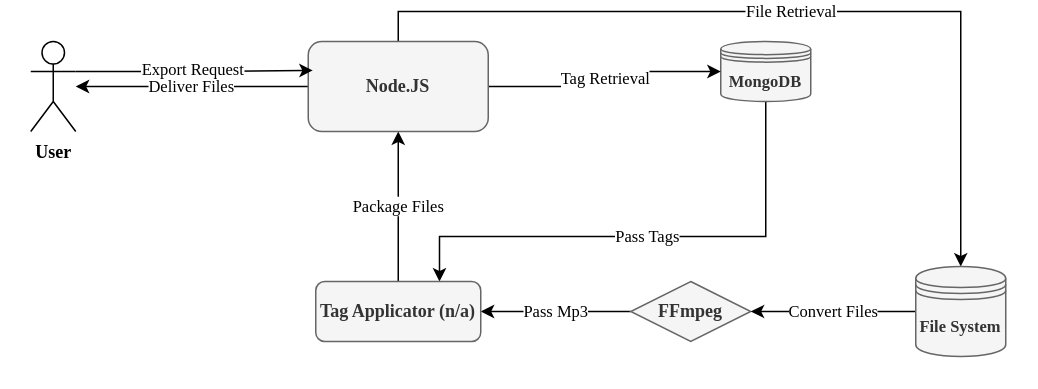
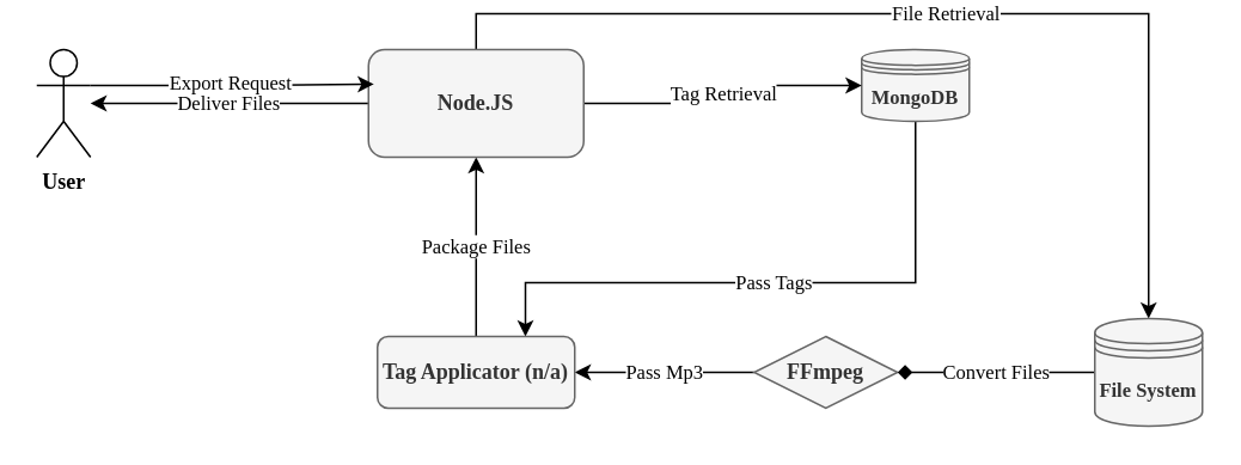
- <mxCell id="12" value="&lt;font face=&quot;Montserrat&quot;&gt;Convert Files&lt;/font&gt;" style="edgeStyle=orthogonalEdgeStyle;rounded=0;orthogonalLoop=1;jettySize=auto;html=1;exitX=0;exitY=0.5;exitDx=0;exitDy=0;entryX=1;entryY=0.5;entryDx=0;entryDy=0;" edge="1" parent="1" source="13" target="5"><mxGeometry relative="1" as="geometry" /></mxCell>
+ <mxCell id="12" value="&lt;font face=&quot;Montserrat&quot;&gt;Convert Files&lt;/font&gt;" style="edgeStyle=orthogonalEdgeStyle;rounded=0;orthogonalLoop=1;jettySize=auto;html=1;exitX=0;exitY=0.5;exitDx=0;exitDy=0;entryX=1;entryY=0.5;entryDx=0;entryDy=0;endArrow=diamond;" edge="1" parent="1" source="13" target="5"><mxGeometry relative="1" as="geometry" /></mxCell>
